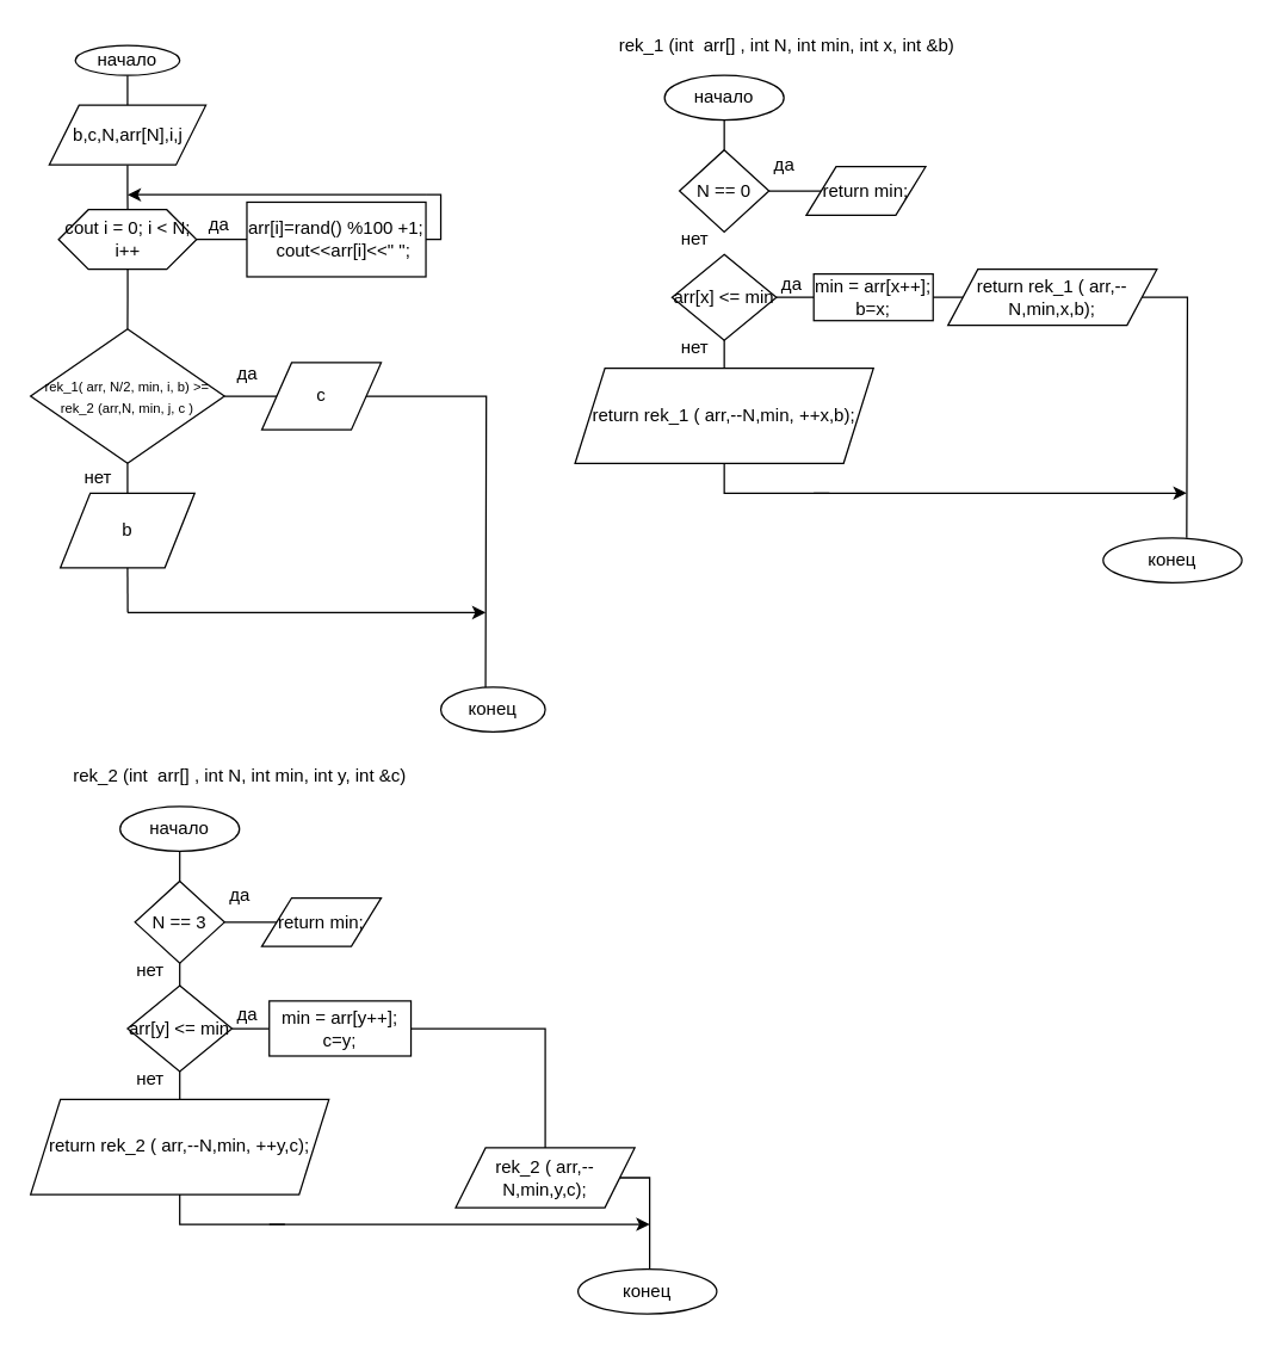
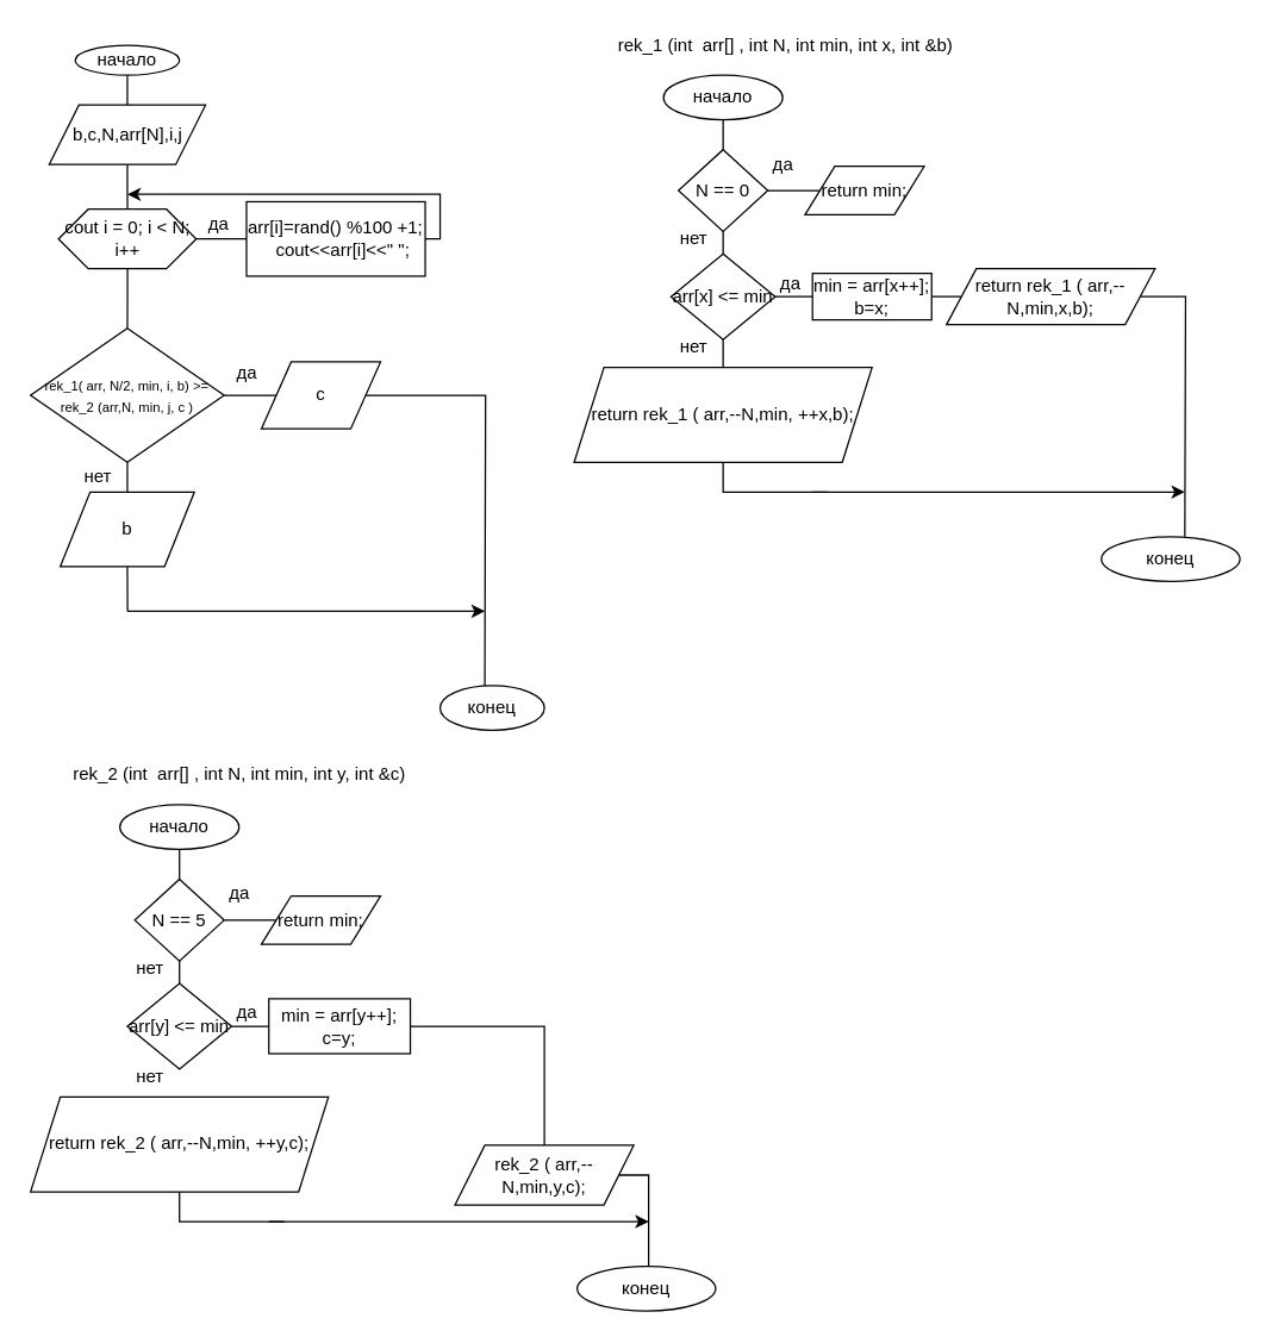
+ <mxCell id="28" value="" style="edgeStyle=orthogonalEdgeStyle;rounded=0;orthogonalLoop=1;jettySize=auto;html=1;endArrow=none;endFill=0;" edge="1" parent="1" source="29" target="34"><mxGeometry relative="1" as="geometry" /></mxCell>
- <mxCell id="51" value="N == 3" style="rhombus;whiteSpace=wrap;html=1;" vertex="1" parent="1"><mxGeometry x="90" y="590" width="60" height="55" as="geometry" /></mxCell>
+ <mxCell id="51" value="N == 5" style="rhombus;whiteSpace=wrap;html=1;" vertex="1" parent="1"><mxGeometry x="90" y="590" width="60" height="55" as="geometry" /></mxCell>
- <mxCell id="55" value="" style="edgeStyle=orthogonalEdgeStyle;rounded=0;orthogonalLoop=1;jettySize=auto;html=1;endArrow=none;endFill=0;" edge="1" parent="1" source="56" target="64"><mxGeometry relative="1" as="geometry" /></mxCell>
